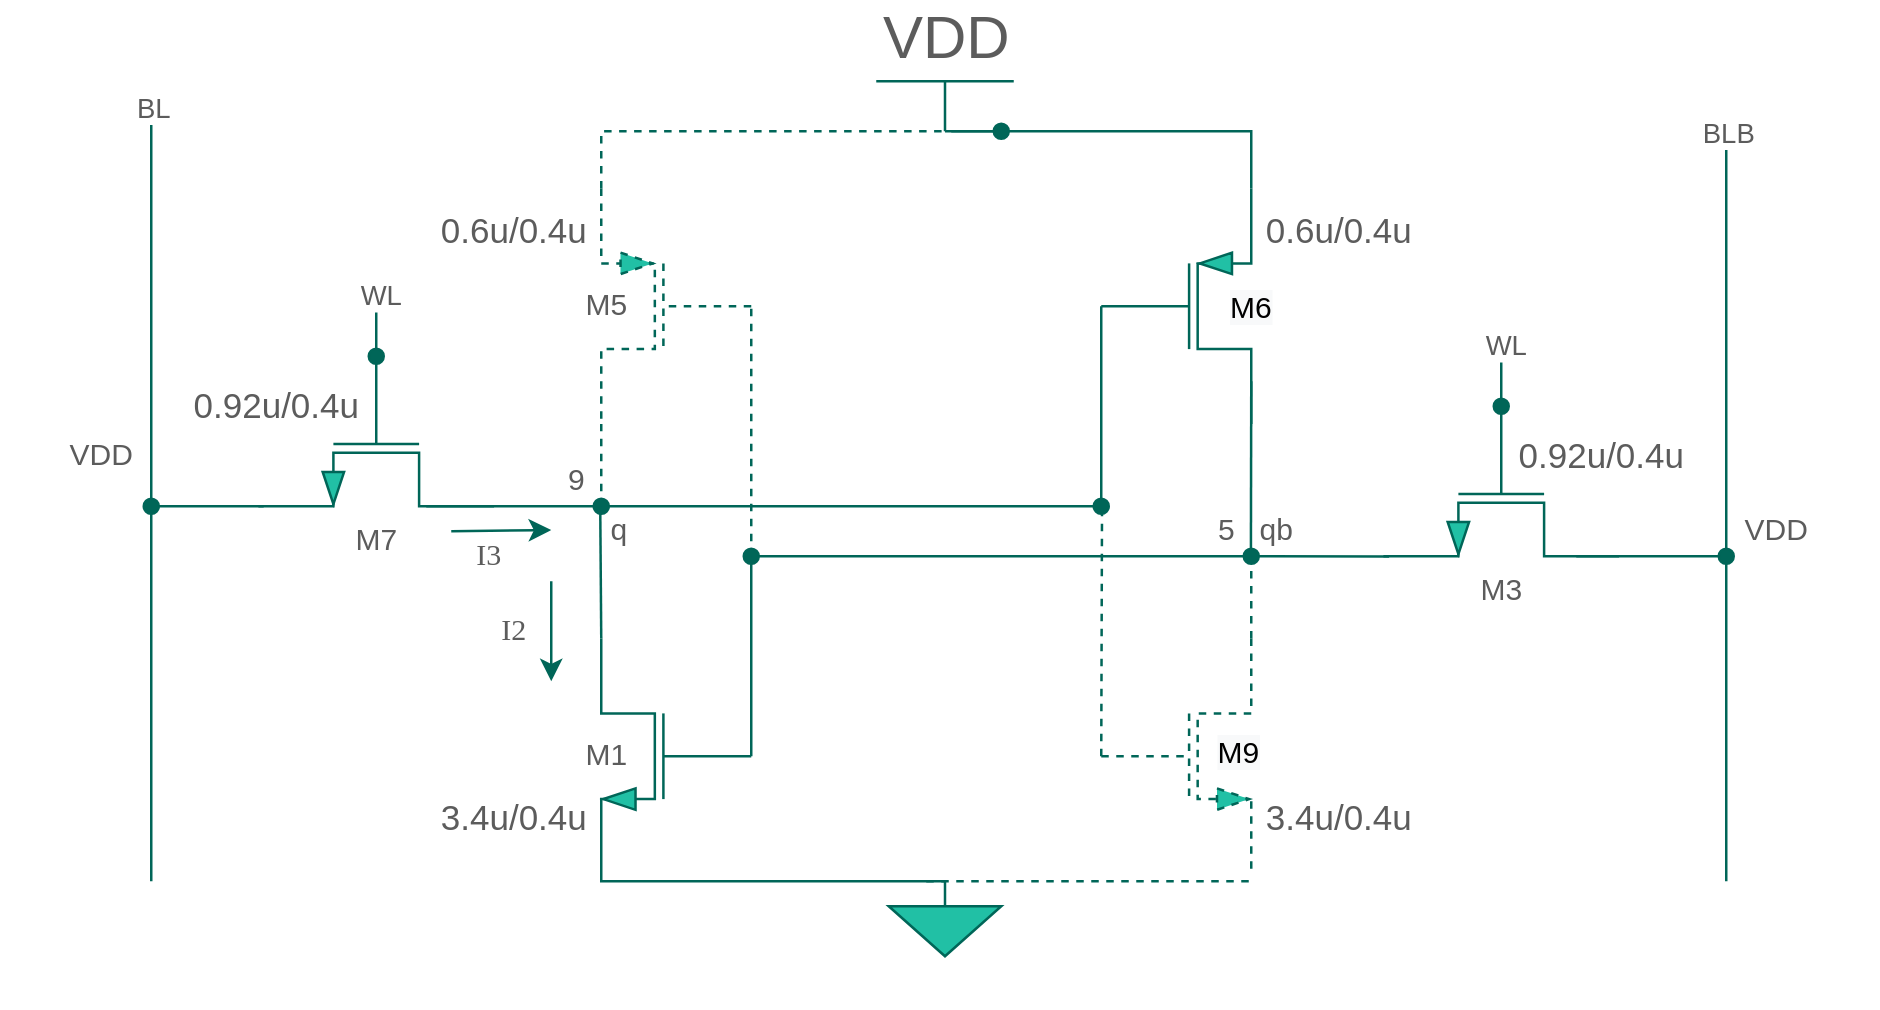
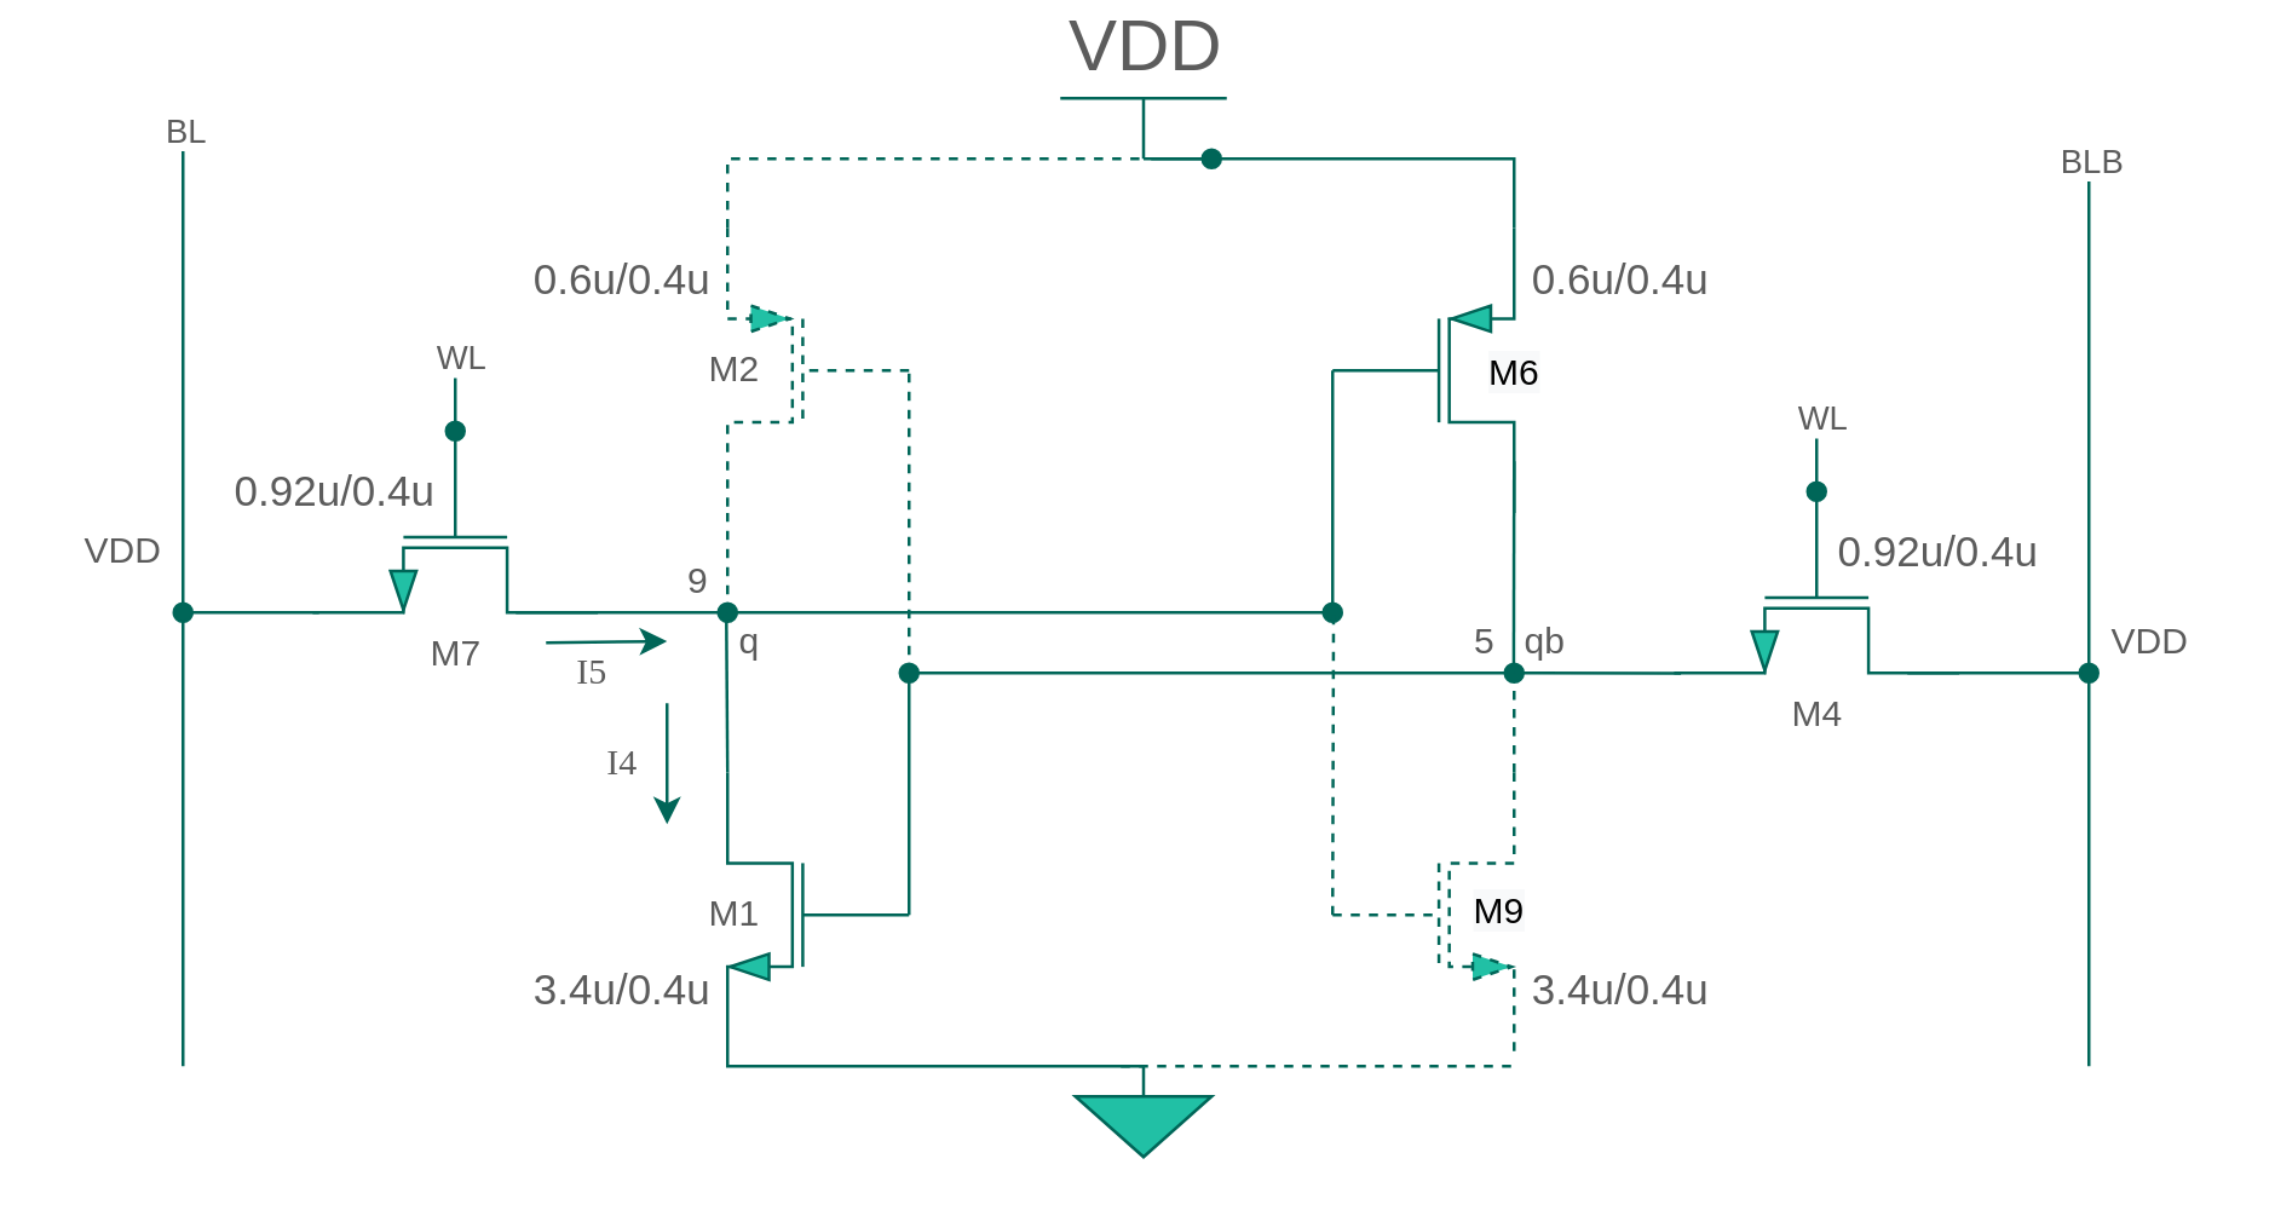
- <mxCell id="17" value="M5" style="text;html=1;resizable=0;autosize=1;align=center;verticalAlign=middle;points=[];fillColor=none;strokeColor=none;rounded=0;fontColor=#5C5C5C;" parent="1" vertex="1"><mxGeometry x="227" y="100" width="30" height="20" as="geometry" /></mxCell>
+ <mxCell id="17" value="M2" style="text;html=1;resizable=0;autosize=1;align=center;verticalAlign=middle;points=[];fillColor=none;strokeColor=none;rounded=0;fontColor=#5C5C5C;" parent="1" vertex="1"><mxGeometry x="227" y="100" width="30" height="20" as="geometry" /></mxCell>
- <mxCell id="55" value="I3" style="text;html=1;align=center;verticalAlign=middle;resizable=0;points=[];autosize=1;strokeColor=none;fontFamily=Verdana;fontColor=#5C5C5C;" parent="1" vertex="1"><mxGeometry x="180" y="200" width="30" height="20" as="geometry" /></mxCell>
+ <mxCell id="55" value="I5" style="text;html=1;align=center;verticalAlign=middle;resizable=0;points=[];autosize=1;strokeColor=none;fontFamily=Verdana;fontColor=#5C5C5C;" parent="1" vertex="1"><mxGeometry x="180" y="200" width="30" height="20" as="geometry" /></mxCell>
- <mxCell id="11" value="M3" style="verticalLabelPosition=bottom;shadow=0;dashed=0;align=center;html=1;verticalAlign=top;shape=mxgraph.electrical.transistors.nmos;pointerEvents=1;direction=south;fillColor=#21C0A5;strokeColor=#006658;fontColor=#5C5C5C;" parent="1" vertex="1"><mxGeometry x="550" y="150" width="100" height="60" as="geometry" /></mxCell>
+ <mxCell id="11" value="M4" style="verticalLabelPosition=bottom;shadow=0;dashed=0;align=center;html=1;verticalAlign=top;shape=mxgraph.electrical.transistors.nmos;pointerEvents=1;direction=south;fillColor=#21C0A5;strokeColor=#006658;fontColor=#5C5C5C;" parent="1" vertex="1"><mxGeometry x="550" y="150" width="100" height="60" as="geometry" /></mxCell>
- <mxCell id="56" value="I2" style="text;html=1;align=center;verticalAlign=middle;resizable=0;points=[];autosize=1;strokeColor=none;fontFamily=Verdana;fontColor=#5C5C5C;" parent="1" vertex="1"><mxGeometry x="190" y="230" width="30" height="20" as="geometry" /></mxCell>
+ <mxCell id="56" value="I4" style="text;html=1;align=center;verticalAlign=middle;resizable=0;points=[];autosize=1;strokeColor=none;fontFamily=Verdana;fontColor=#5C5C5C;" parent="1" vertex="1"><mxGeometry x="190" y="230" width="30" height="20" as="geometry" /></mxCell>
